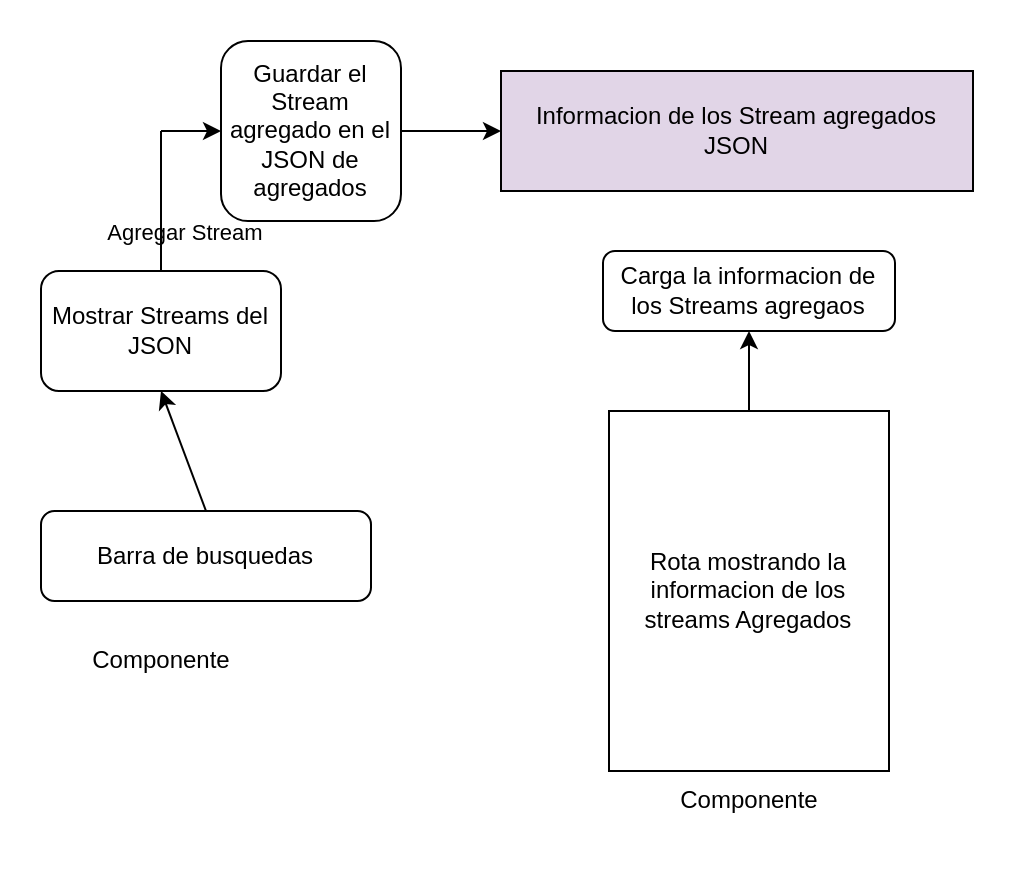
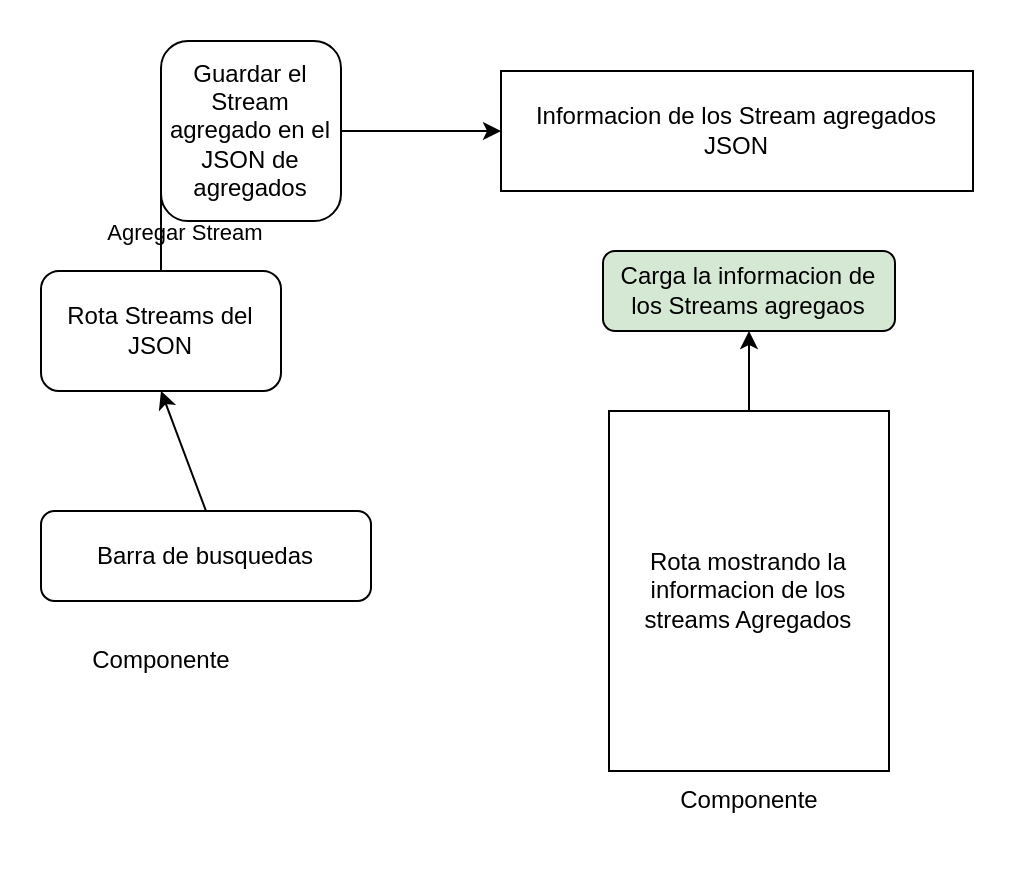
- <mxCell id="15" value="Guardar el Stream agregado en el JSON de agregados" style="rounded=1;whiteSpace=wrap;html=1;" vertex="1" parent="1"><mxGeometry x="110" y="20" width="90" height="90" as="geometry" /></mxCell>
+ <mxCell id="15" value="Guardar el Stream agregado en el JSON de agregados" style="rounded=1;whiteSpace=wrap;html=1;" vertex="1" parent="1"><mxGeometry x="80" y="20" width="90" height="90" as="geometry" /></mxCell>
- <mxCell id="2" value="Informacion de los Stream agregados&lt;div&gt;JSON&lt;/div&gt;" style="rounded=0;whiteSpace=wrap;html=1;fillColor=#e1d5e7;" vertex="1" parent="1"><mxGeometry x="250" y="35" width="236" height="60" as="geometry" /></mxCell>
+ <mxCell id="2" value="Informacion de los Stream agregados&lt;div&gt;JSON&lt;/div&gt;" style="rounded=0;whiteSpace=wrap;html=1;" vertex="1" parent="1"><mxGeometry x="250" y="35" width="236" height="60" as="geometry" /></mxCell>
- <mxCell id="11" value="Carga la informacion de los Streams agregaos" style="rounded=1;whiteSpace=wrap;html=1;" vertex="1" parent="1"><mxGeometry x="301" y="125" width="146" height="40" as="geometry" /></mxCell>
+ <mxCell id="11" value="Carga la informacion de los Streams agregaos" style="rounded=1;whiteSpace=wrap;html=1;fillColor=#d5e8d4;" vertex="1" parent="1"><mxGeometry x="301" y="125" width="146" height="40" as="geometry" /></mxCell>
- <mxCell id="6" value="Mostrar Streams del JSON" style="rounded=1;whiteSpace=wrap;html=1;" vertex="1" parent="1"><mxGeometry x="20" y="135" width="120" height="60" as="geometry" /></mxCell>
+ <mxCell id="6" value="Rota Streams del JSON" style="rounded=1;whiteSpace=wrap;html=1;" vertex="1" parent="1"><mxGeometry x="20" y="135" width="120" height="60" as="geometry" /></mxCell>
